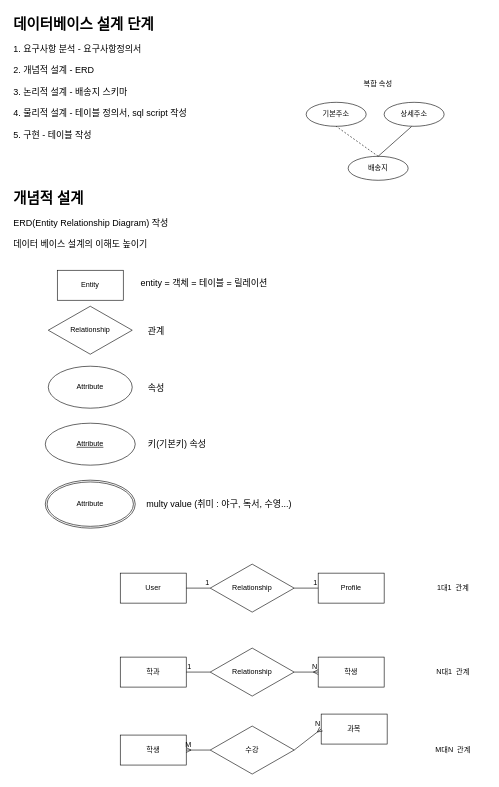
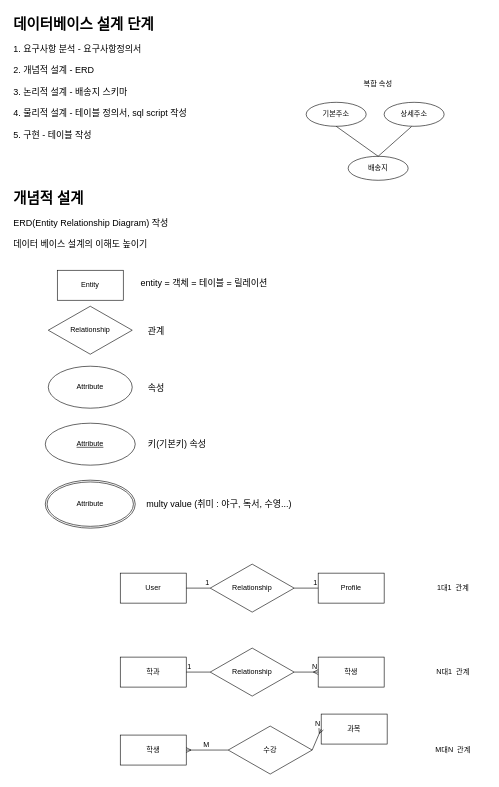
- <mxCell id="41" value="" style="endArrow=none;html=1;rounded=0;entryX=0.5;entryY=1;entryDx=0;entryDy=0;exitX=0.5;exitY=0;exitDx=0;exitDy=0;dashed=1;" edge="1" parent="1" source="38" target="39"><mxGeometry relative="1" as="geometry"><mxPoint x="500" y="360" as="sourcePoint" /><mxPoint x="660" y="360" as="targetPoint" /></mxGeometry></mxCell>
+ <mxCell id="41" value="" style="endArrow=none;html=1;rounded=0;entryX=0.5;entryY=1;entryDx=0;entryDy=0;exitX=0.5;exitY=0;exitDx=0;exitDy=0;" edge="1" parent="1" source="38" target="39"><mxGeometry relative="1" as="geometry"><mxPoint x="500" y="360" as="sourcePoint" /><mxPoint x="660" y="360" as="targetPoint" /></mxGeometry></mxCell>
- <mxCell id="29" value="수강" style="shape=rhombus;perimeter=rhombusPerimeter;whiteSpace=wrap;html=1;align=center;" vertex="1" parent="1"><mxGeometry x="350" y="1210" width="140" height="80" as="geometry" /></mxCell>
+ <mxCell id="29" value="수강" style="shape=rhombus;perimeter=rhombusPerimeter;whiteSpace=wrap;html=1;align=center;" vertex="1" parent="1"><mxGeometry x="380" y="1210" width="140" height="80" as="geometry" /></mxCell>
